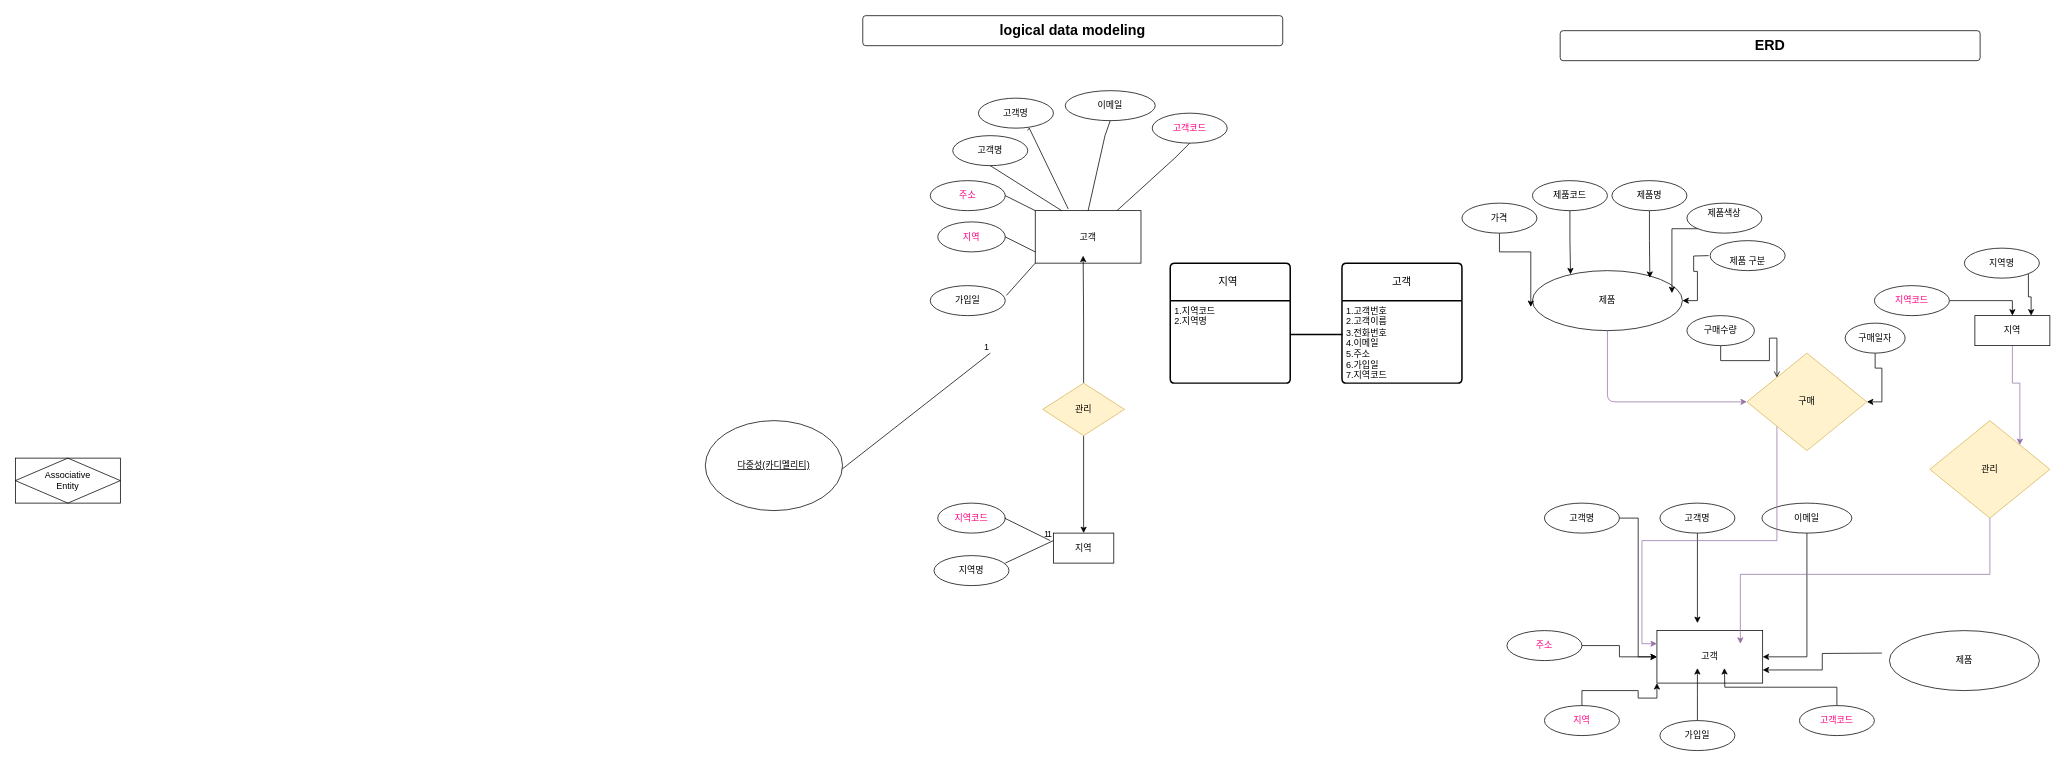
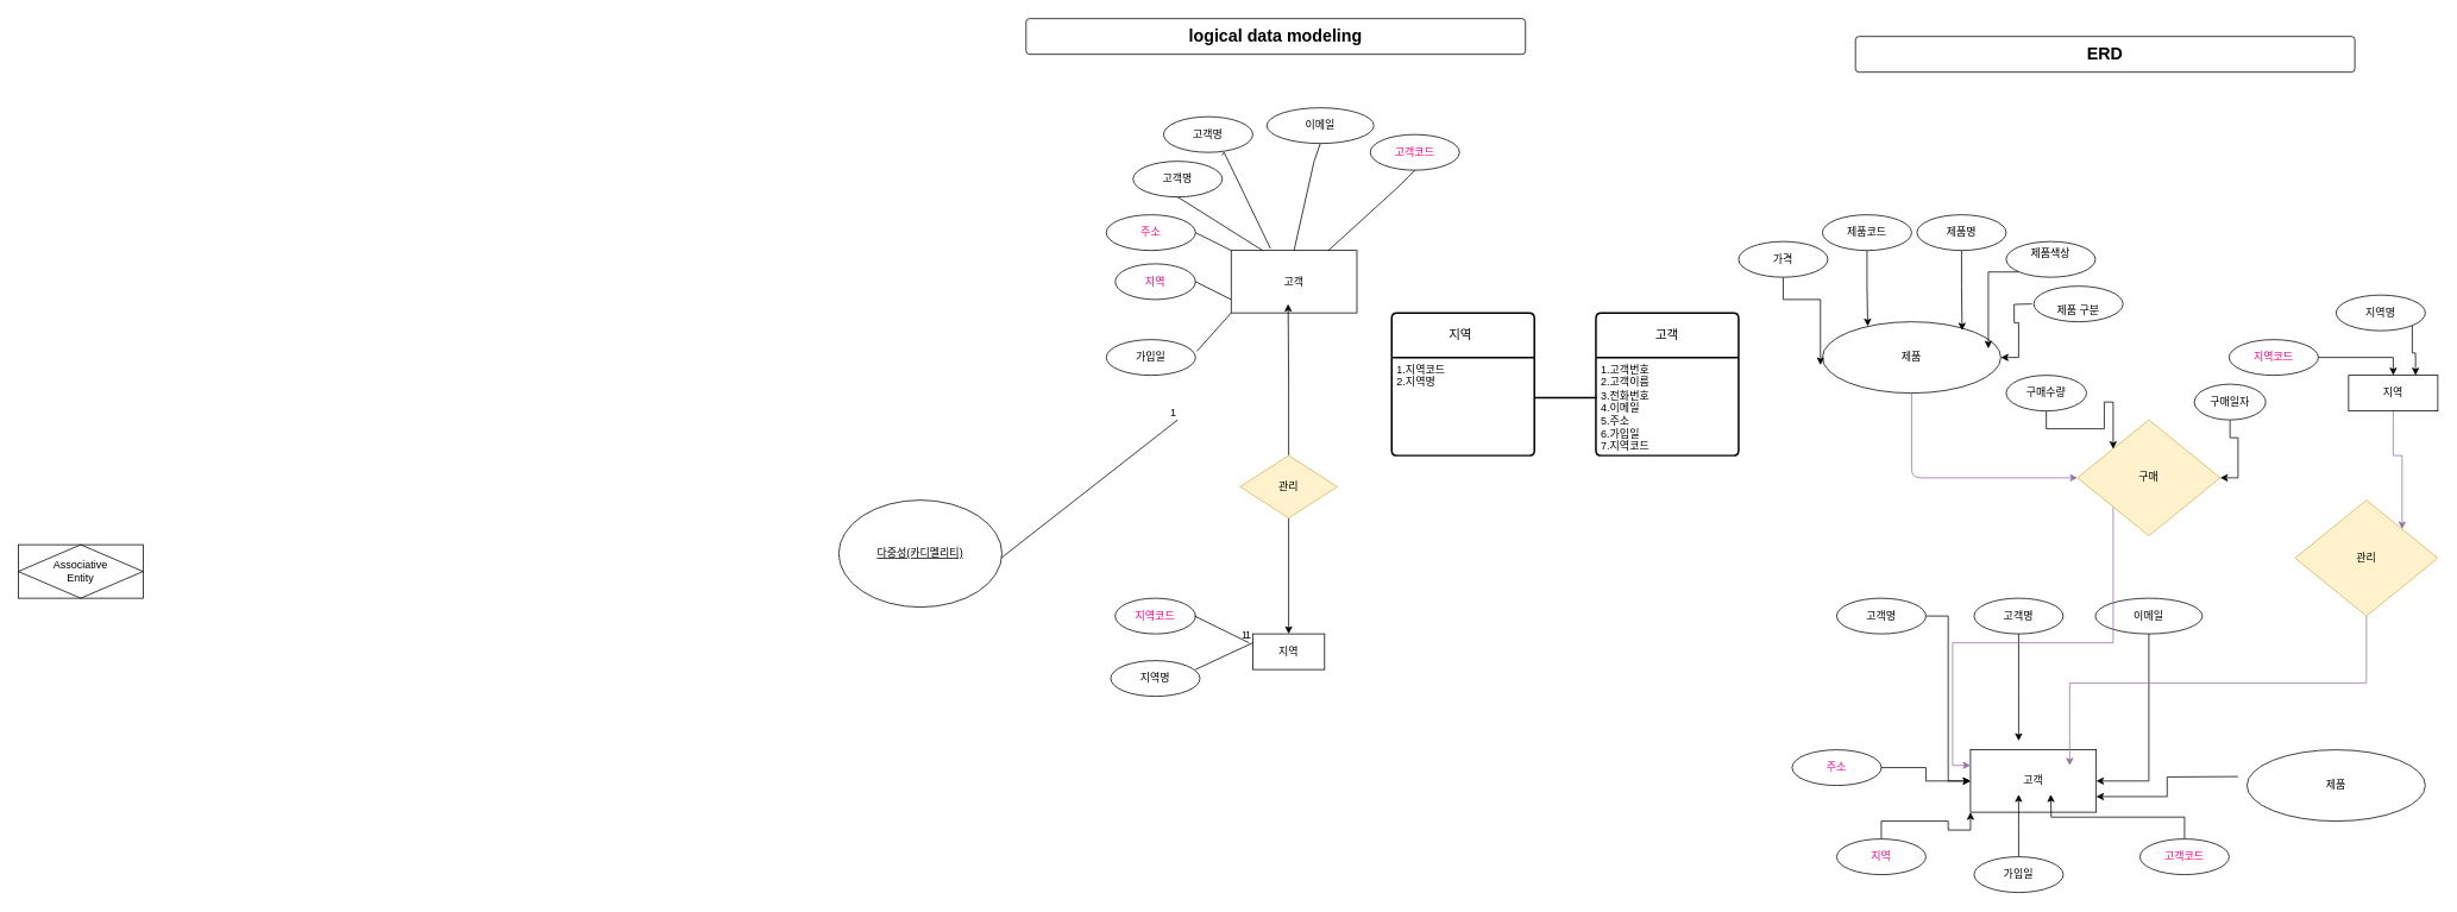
- <mxCell id="42" style="edgeStyle=orthogonalEdgeStyle;rounded=0;orthogonalLoop=1;jettySize=auto;html=1;exitX=0.5;exitY=1;exitDx=0;exitDy=0;entryX=0;entryY=0;entryDx=0;entryDy=0;endArrow=open;" edge="1" parent="1" source="43" target="41"><mxGeometry relative="1" as="geometry" /></mxCell>
+ <mxCell id="42" style="edgeStyle=orthogonalEdgeStyle;rounded=0;orthogonalLoop=1;jettySize=auto;html=1;exitX=0.5;exitY=1;exitDx=0;exitDy=0;entryX=0;entryY=0;entryDx=0;entryDy=0;" edge="1" parent="1" source="43" target="41"><mxGeometry relative="1" as="geometry" /></mxCell>
